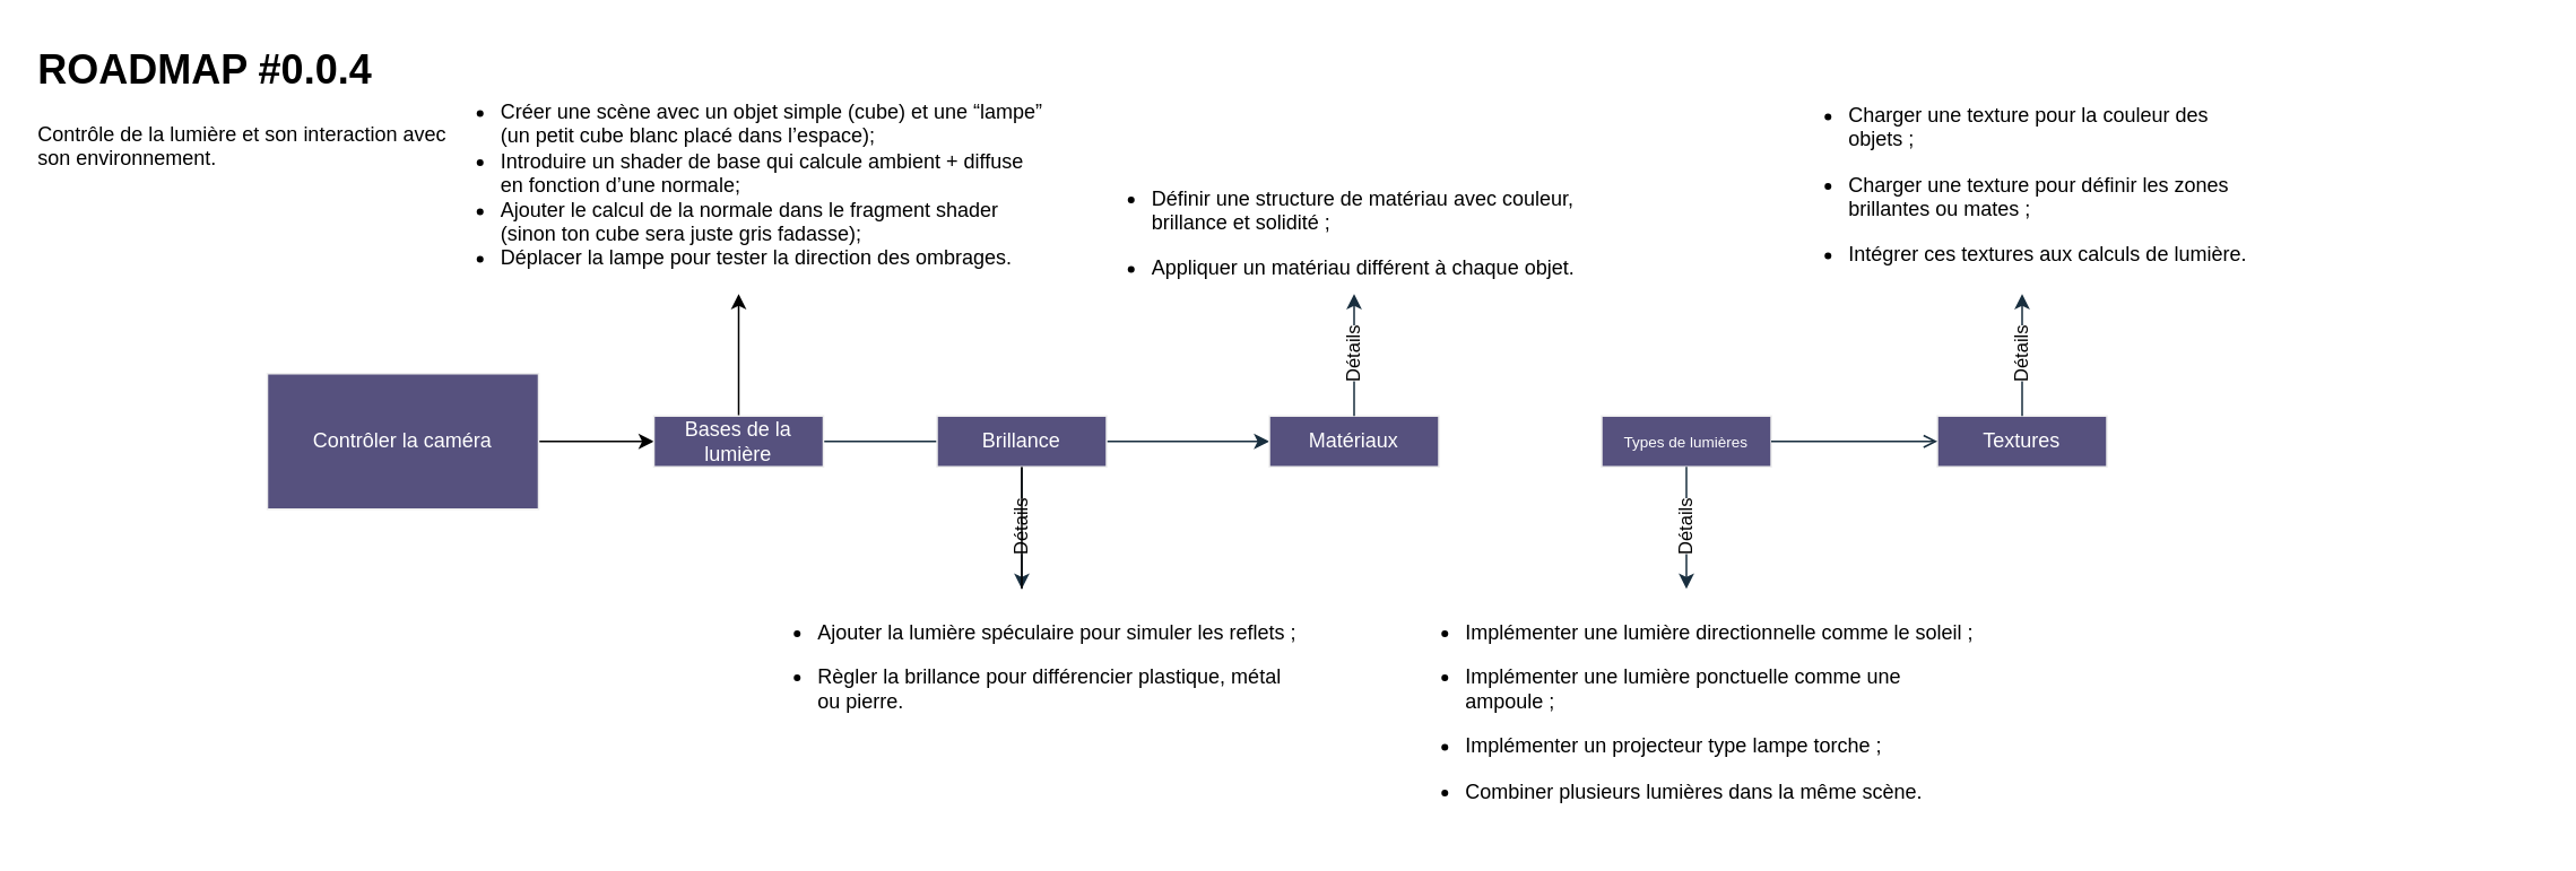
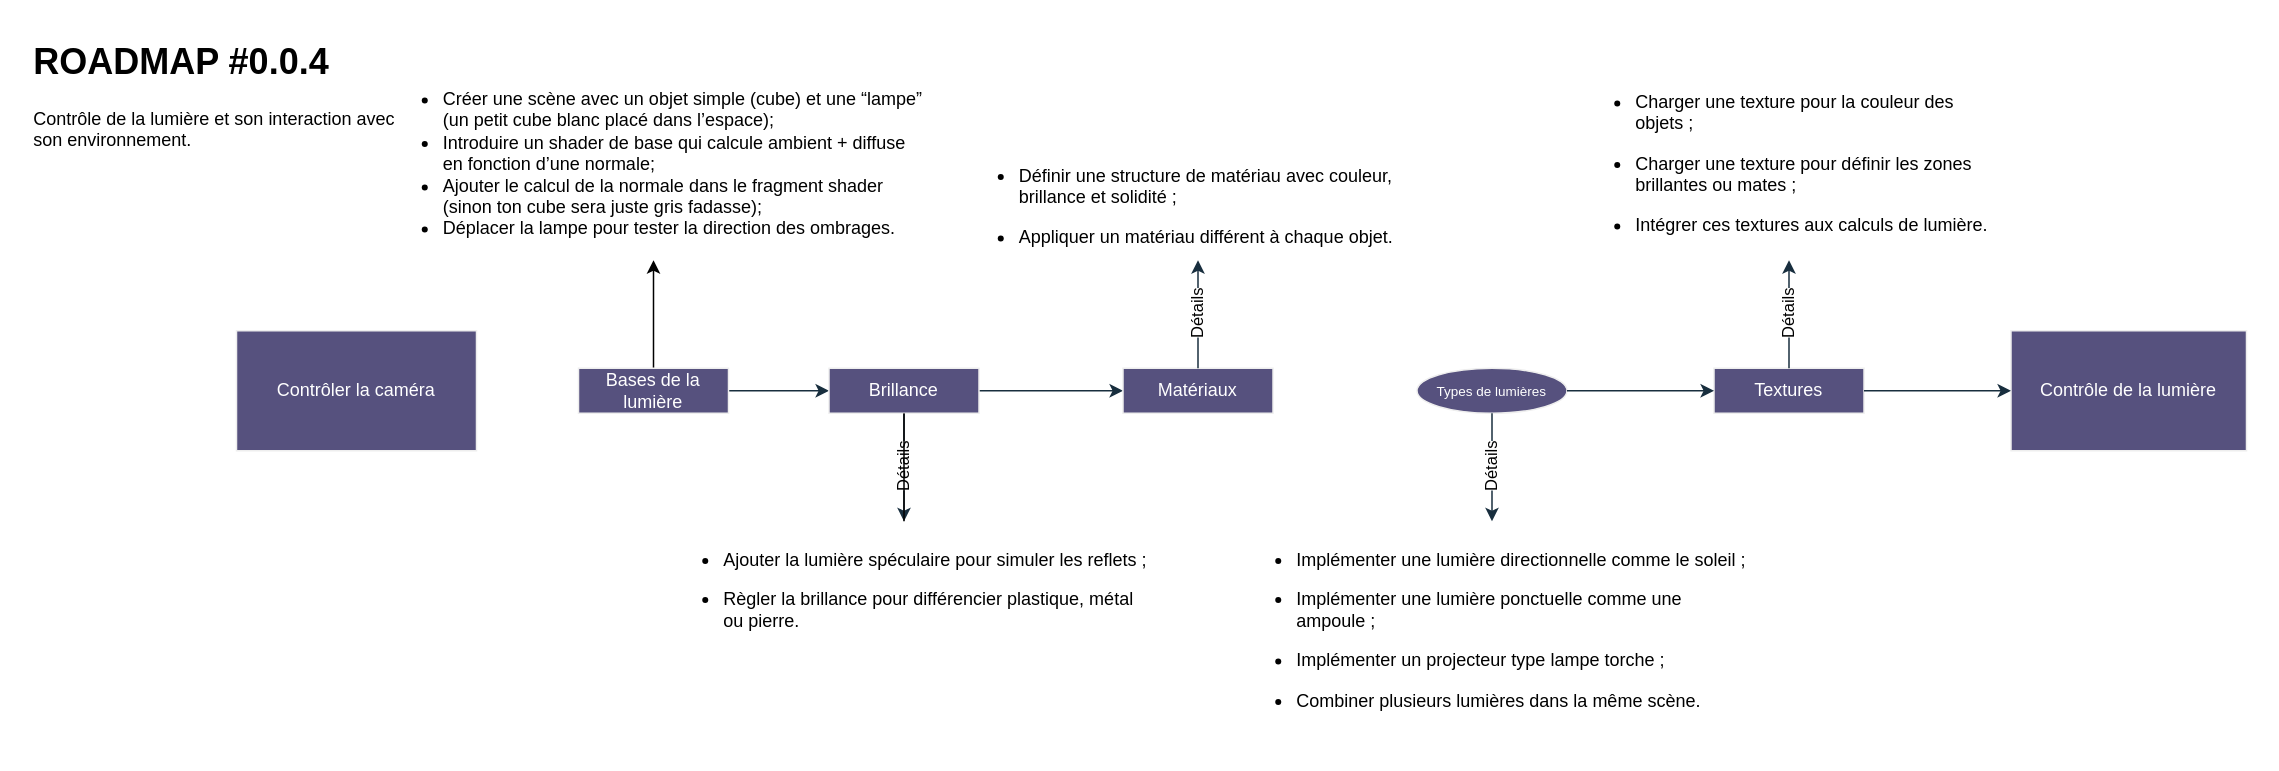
- <mxCell id="3" style="edgeStyle=orthogonalEdgeStyle;rounded=0;orthogonalLoop=1;jettySize=auto;html=1;exitX=1;exitY=0.5;exitDx=0;exitDy=0;entryX=0;entryY=0.5;entryDx=0;entryDy=0;" edge="1" parent="1" source="4" target="19"><mxGeometry relative="1" as="geometry" /></mxCell>
- <mxCell id="2" value="" style="edgeStyle=orthogonalEdgeStyle;rounded=0;orthogonalLoop=1;jettySize=auto;html=1;labelBackgroundColor=none;strokeColor=#182E3E;fontColor=default;exitX=1;exitY=0.5;exitDx=0;exitDy=0;endArrow=none;" edge="1" parent="1" source="19" target="8"><mxGeometry relative="1" as="geometry" /></mxCell>
+ <mxCell id="2" value="" style="edgeStyle=orthogonalEdgeStyle;rounded=0;orthogonalLoop=1;jettySize=auto;html=1;labelBackgroundColor=none;strokeColor=#182E3E;fontColor=default;exitX=1;exitY=0.5;exitDx=0;exitDy=0;" edge="1" parent="1" source="19" target="8"><mxGeometry relative="1" as="geometry" /></mxCell>
- <mxCell id="15" value="&lt;font style=&quot;font-size: 9px;&quot;&gt;Types de lumières&lt;/font&gt;" style="rounded=0;whiteSpace=wrap;html=1;align=center;labelBackgroundColor=none;fillColor=#56517E;strokeColor=#EEEEEE;fontColor=#FFFFFF;" vertex="1" parent="1"><mxGeometry x="944" y="245" width="100" height="30" as="geometry" /></mxCell>
+ <mxCell id="15" value="&lt;font style=&quot;font-size: 9px;&quot;&gt;Types de lumières&lt;/font&gt;" style="ellipse;whiteSpace=wrap;html=1;align=center;labelBackgroundColor=none;fillColor=#56517E;strokeColor=#EEEEEE;fontColor=#FFFFFF;" vertex="1" parent="1"><mxGeometry x="944" y="245" width="100" height="30" as="geometry" /></mxCell>
- <mxCell id="24" value="" style="edgeStyle=orthogonalEdgeStyle;rounded=0;orthogonalLoop=1;jettySize=auto;html=1;exitX=1;exitY=0.5;exitDx=0;exitDy=0;labelBackgroundColor=none;strokeColor=#182E3E;fontColor=default;entryX=0;entryY=0.5;entryDx=0;entryDy=0;endArrow=open;" edge="1" parent="1" source="15" target="21"><mxGeometry relative="1" as="geometry"><mxPoint x="1044" y="260" as="sourcePoint" /><mxPoint x="1635" y="260" as="targetPoint" /></mxGeometry></mxCell>
+ <mxCell id="24" value="" style="edgeStyle=orthogonalEdgeStyle;rounded=0;orthogonalLoop=1;jettySize=auto;html=1;exitX=1;exitY=0.5;exitDx=0;exitDy=0;labelBackgroundColor=none;strokeColor=#182E3E;fontColor=default;entryX=0;entryY=0.5;entryDx=0;entryDy=0;" edge="1" parent="1" source="15" target="21"><mxGeometry relative="1" as="geometry"><mxPoint x="1044" y="260" as="sourcePoint" /><mxPoint x="1635" y="260" as="targetPoint" /></mxGeometry></mxCell>
+ <mxCell id="25" value="" style="edgeStyle=orthogonalEdgeStyle;rounded=0;orthogonalLoop=1;jettySize=auto;html=1;exitX=1;exitY=0.5;exitDx=0;exitDy=0;labelBackgroundColor=none;strokeColor=#182E3E;fontColor=default;entryX=0;entryY=0.5;entryDx=0;entryDy=0;" edge="1" parent="1" source="21" target="5"><mxGeometry relative="1" as="geometry"><mxPoint x="1120" y="272" as="sourcePoint" /><mxPoint x="1339" y="260" as="targetPoint" /></mxGeometry></mxCell>
+ <mxCell id="5" value="Contrôle de la lumière" style="rounded=0;whiteSpace=wrap;html=1;labelBackgroundColor=none;fillColor=#56517E;strokeColor=#EEEEEE;fontColor=#FFFFFF;" vertex="1" parent="1"><mxGeometry x="1340" y="220" width="157" height="80" as="geometry" /></mxCell>
